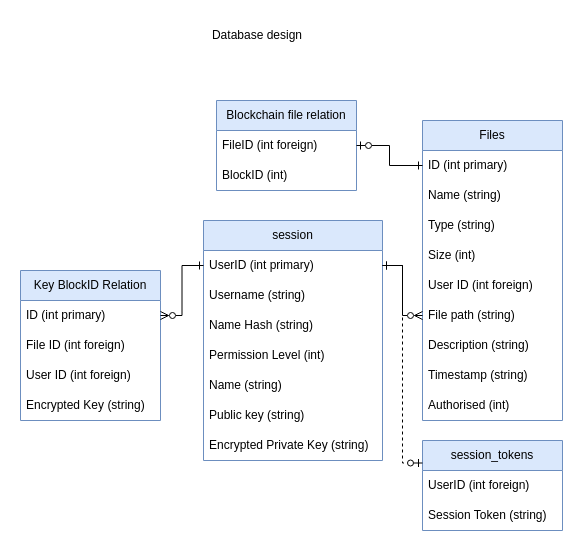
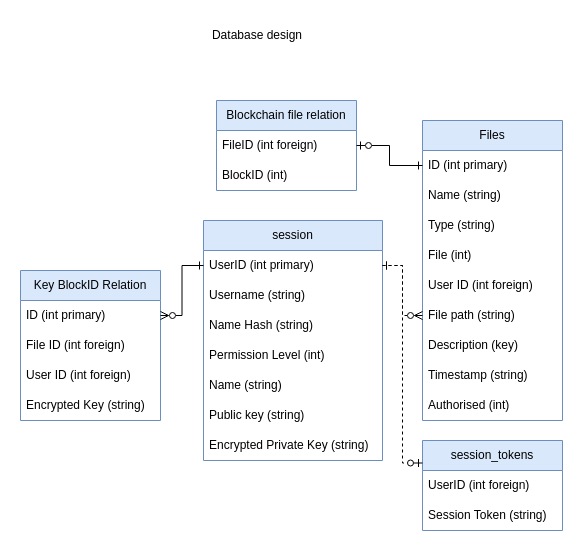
- <mxCell id="18" value="Size (int)" style="text;strokeColor=none;fillColor=none;align=left;verticalAlign=middle;spacingLeft=4;spacingRight=4;overflow=hidden;points=[[0,0.5],[1,0.5]];portConstraint=eastwest;rotatable=0;whiteSpace=wrap;html=1;" parent="14" vertex="1"><mxGeometry y="120" width="140" height="30" as="geometry" /></mxCell>
+ <mxCell id="18" value="File (int)" style="text;strokeColor=none;fillColor=none;align=left;verticalAlign=middle;spacingLeft=4;spacingRight=4;overflow=hidden;points=[[0,0.5],[1,0.5]];portConstraint=eastwest;rotatable=0;whiteSpace=wrap;html=1;" parent="14" vertex="1"><mxGeometry y="120" width="140" height="30" as="geometry" /></mxCell>
- <mxCell id="28" style="edgeStyle=orthogonalEdgeStyle;rounded=0;orthogonalLoop=1;jettySize=auto;html=1;entryX=0;entryY=0.5;entryDx=0;entryDy=0;startArrow=ERone;startFill=0;endArrow=ERzeroToMany;endFill=0;" parent="1" source="4" target="20" edge="1"><mxGeometry relative="1" as="geometry" /></mxCell>
+ <mxCell id="28" style="edgeStyle=orthogonalEdgeStyle;rounded=0;orthogonalLoop=1;jettySize=auto;html=1;entryX=0;entryY=0.5;entryDx=0;entryDy=0;startArrow=ERone;startFill=0;endArrow=ERzeroToMany;endFill=0;dashed=1;" parent="1" source="4" target="20" edge="1"><mxGeometry relative="1" as="geometry" /></mxCell>
- <mxCell id="21" value="Description (string)" style="text;strokeColor=none;fillColor=none;align=left;verticalAlign=middle;spacingLeft=4;spacingRight=4;overflow=hidden;points=[[0,0.5],[1,0.5]];portConstraint=eastwest;rotatable=0;whiteSpace=wrap;html=1;" vertex="1" parent="14"><mxGeometry y="210" width="140" height="30" as="geometry" /></mxCell>
+ <mxCell id="21" value="Description (key)" style="text;strokeColor=none;fillColor=none;align=left;verticalAlign=middle;spacingLeft=4;spacingRight=4;overflow=hidden;points=[[0,0.5],[1,0.5]];portConstraint=eastwest;rotatable=0;whiteSpace=wrap;html=1;" vertex="1" parent="14"><mxGeometry y="210" width="140" height="30" as="geometry" /></mxCell>
